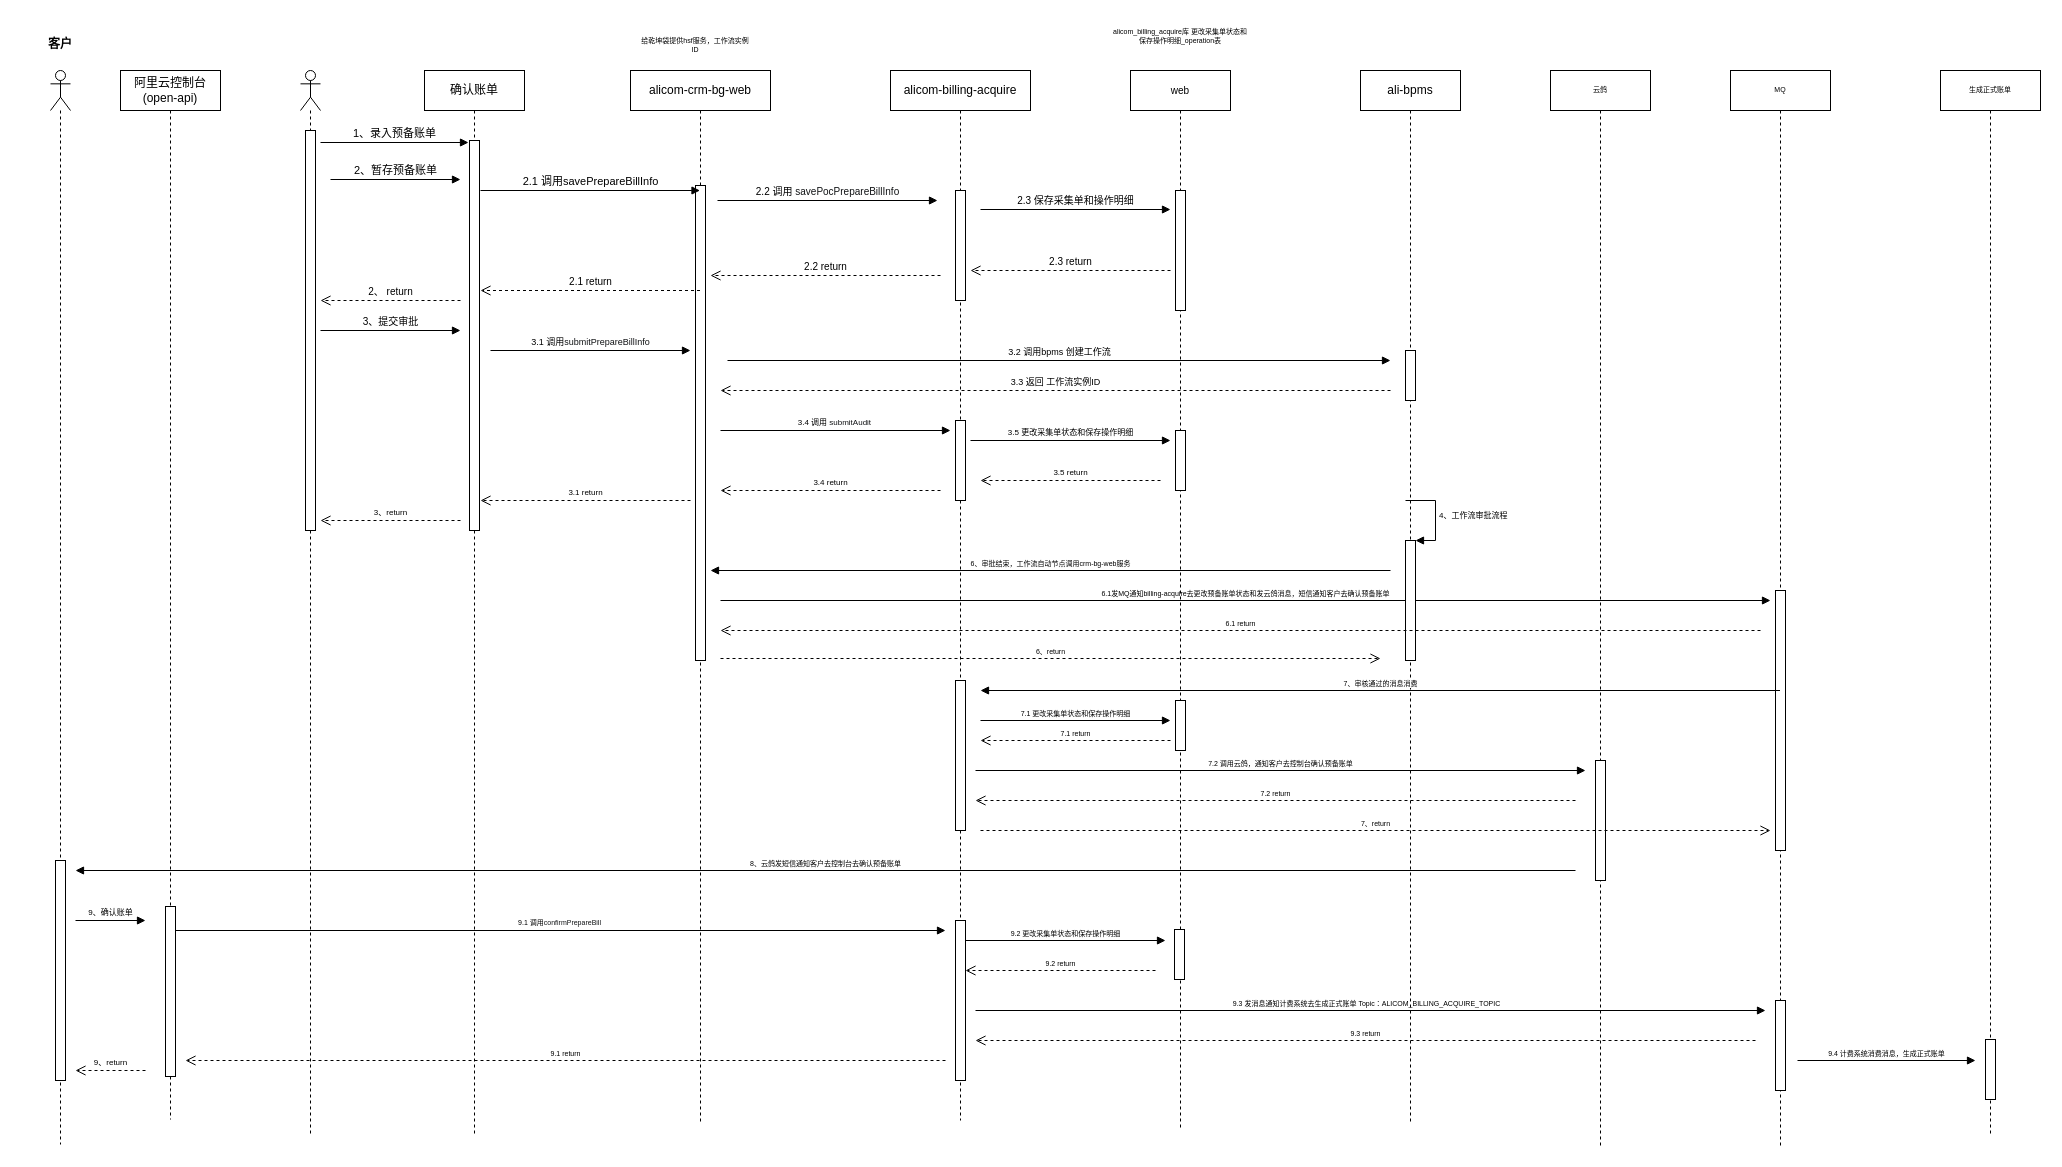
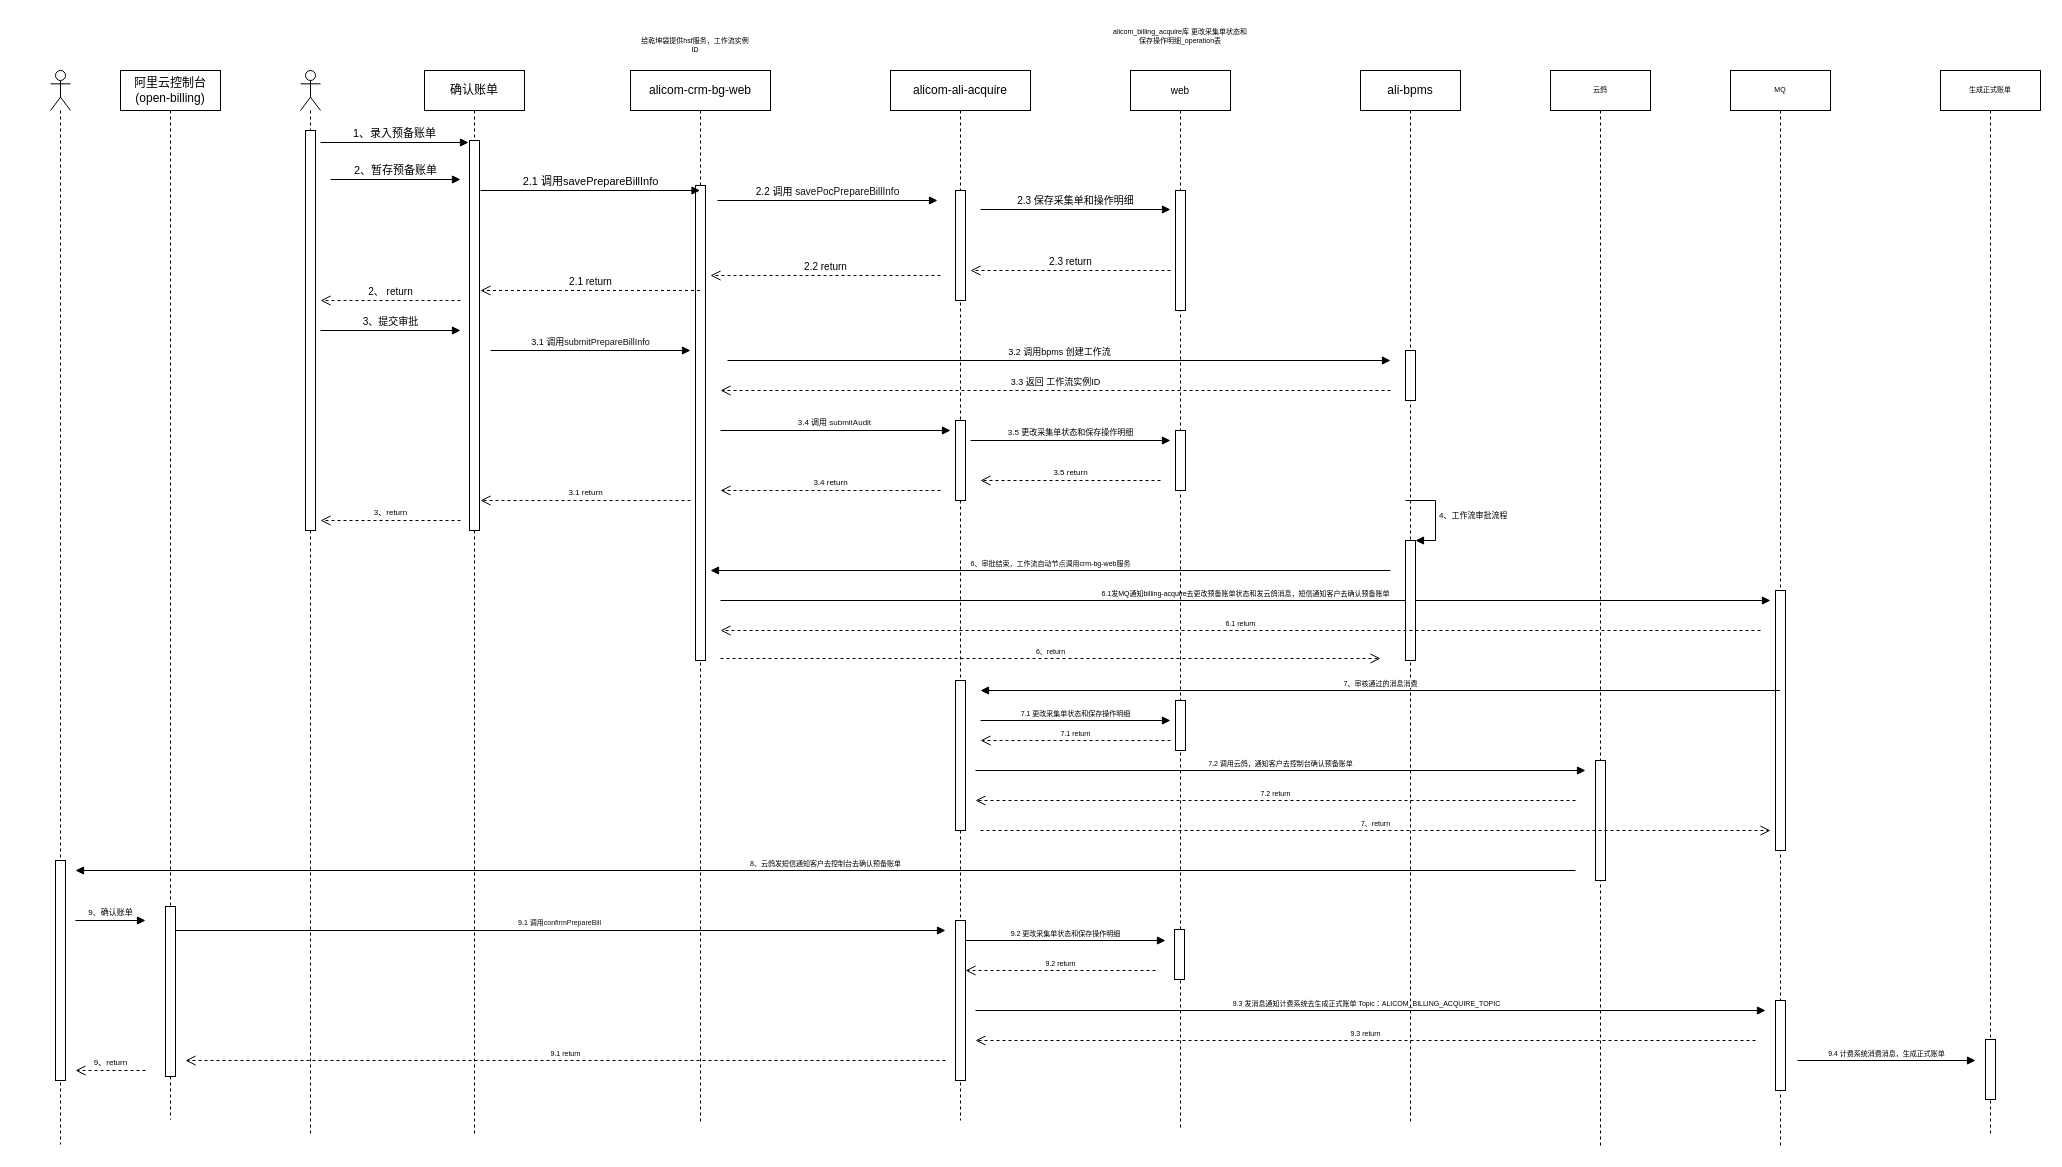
- <mxCell id="32" value="客户" style="text;align=center;fontStyle=1;verticalAlign=middle;spacingLeft=3;spacingRight=3;strokeColor=none;rotatable=0;points=[[0,0.5],[1,0.5]];portConstraint=eastwest;" parent="1" vertex="1"><mxGeometry x="20" y="30" width="80" height="26" as="geometry" /></mxCell>
- <mxCell id="2" value="阿里云控制台(open-api)" style="shape=umlLifeline;perimeter=lifelinePerimeter;whiteSpace=wrap;html=1;container=1;collapsible=0;recursiveResize=0;outlineConnect=0;" parent="1" vertex="1"><mxGeometry x="120" y="70" width="100" height="1049" as="geometry" /></mxCell>
+ <mxCell id="2" value="阿里云控制台(open-billing)" style="shape=umlLifeline;perimeter=lifelinePerimeter;whiteSpace=wrap;html=1;container=1;collapsible=0;recursiveResize=0;outlineConnect=0;" parent="1" vertex="1"><mxGeometry x="120" y="70" width="100" height="1049" as="geometry" /></mxCell>
- <mxCell id="8" value="alicom-billing-acquire" style="shape=umlLifeline;perimeter=lifelinePerimeter;whiteSpace=wrap;html=1;container=1;collapsible=0;recursiveResize=0;outlineConnect=0;" parent="1" vertex="1"><mxGeometry x="890" y="70" width="140" height="1050" as="geometry" /></mxCell>
+ <mxCell id="8" value="alicom-ali-acquire" style="shape=umlLifeline;perimeter=lifelinePerimeter;whiteSpace=wrap;html=1;container=1;collapsible=0;recursiveResize=0;outlineConnect=0;" parent="1" vertex="1"><mxGeometry x="890" y="70" width="140" height="1050" as="geometry" /></mxCell>
